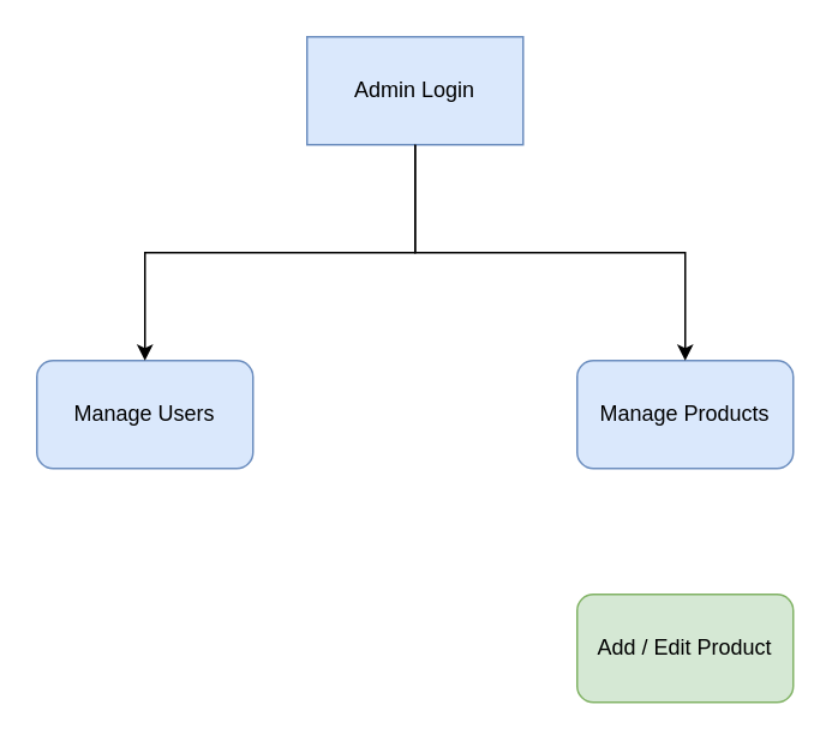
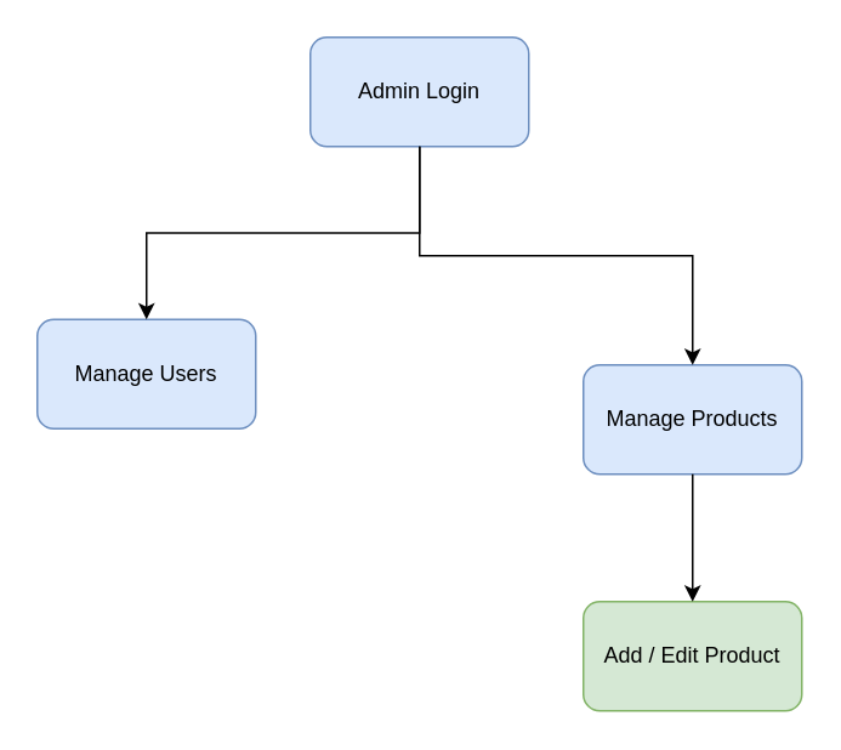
- <mxCell id="2" value="Admin Login" style="whiteSpace=wrap;html=1;fillColor=#dae8fc;strokeColor=#6c8ebf;rounded=0;" parent="1" vertex="1"><mxGeometry x="170" y="20" width="120" height="60" as="geometry" /></mxCell>
+ <mxCell id="2" value="Admin Login" style="rounded=1;whiteSpace=wrap;html=1;fillColor=#dae8fc;strokeColor=#6c8ebf;" parent="1" vertex="1"><mxGeometry x="170" y="20" width="120" height="60" as="geometry" /></mxCell>
- <mxCell id="3" value="Manage Users" style="rounded=1;whiteSpace=wrap;html=1;fillColor=#dae8fc;strokeColor=#6c8ebf;" parent="1" vertex="1"><mxGeometry x="20" y="200" width="120" height="60" as="geometry" /></mxCell>
+ <mxCell id="3" value="Manage Users" style="rounded=1;whiteSpace=wrap;html=1;fillColor=#dae8fc;strokeColor=#6c8ebf;" parent="1" vertex="1"><mxGeometry x="20" y="175" width="120" height="60" as="geometry" /></mxCell>
+ <mxCell id="8" value="" style="edgeStyle=orthogonalEdgeStyle;rounded=0;orthogonalLoop=1;jettySize=auto;html=1;" parent="1" source="5" target="7" edge="1"><mxGeometry relative="1" as="geometry" /></mxCell>
